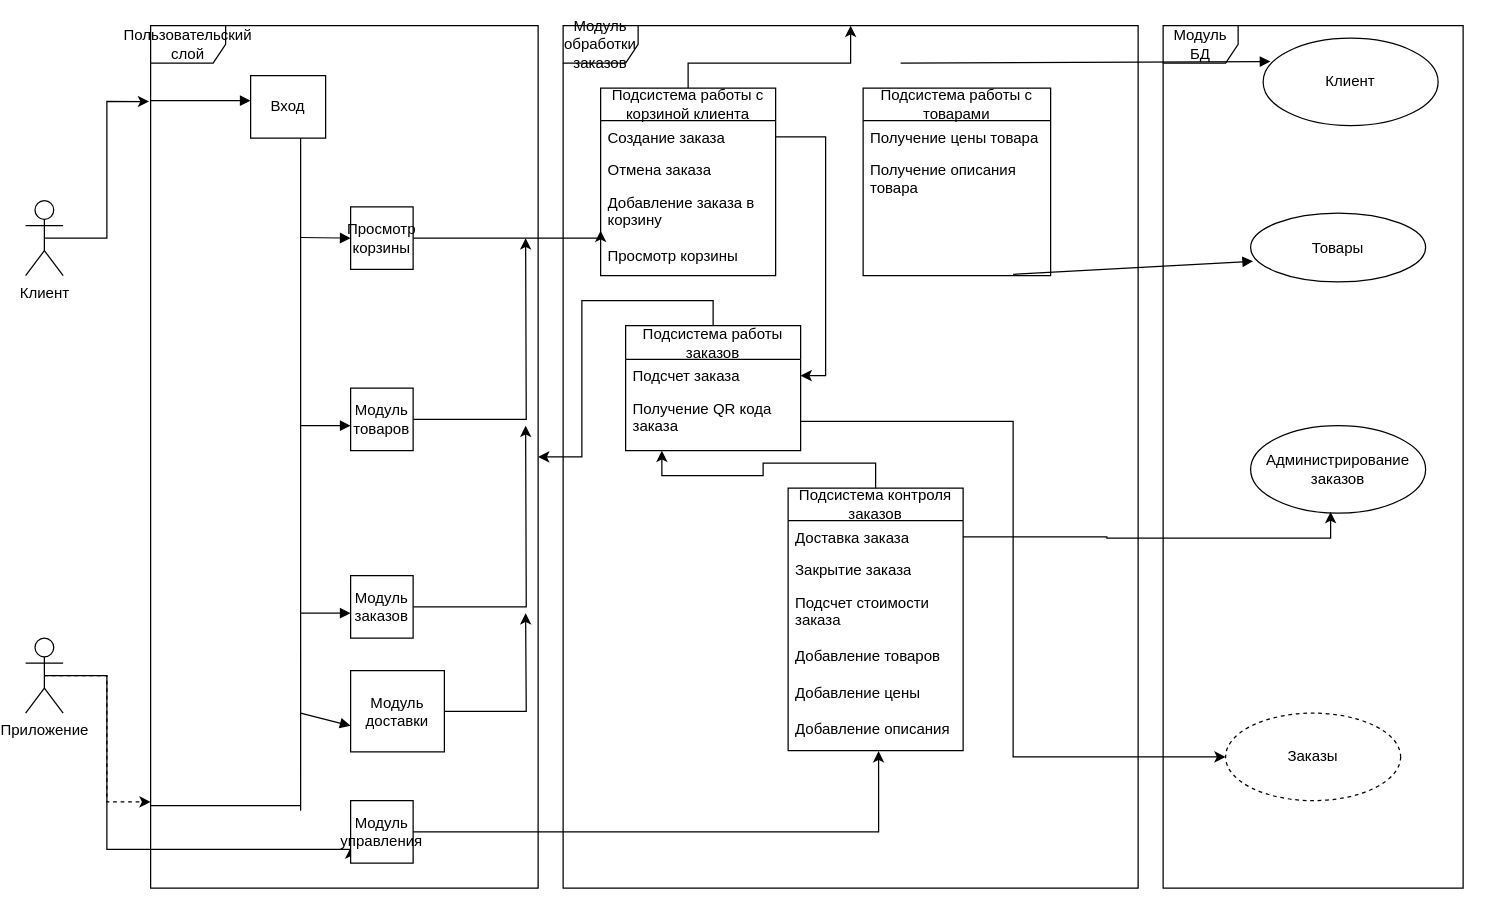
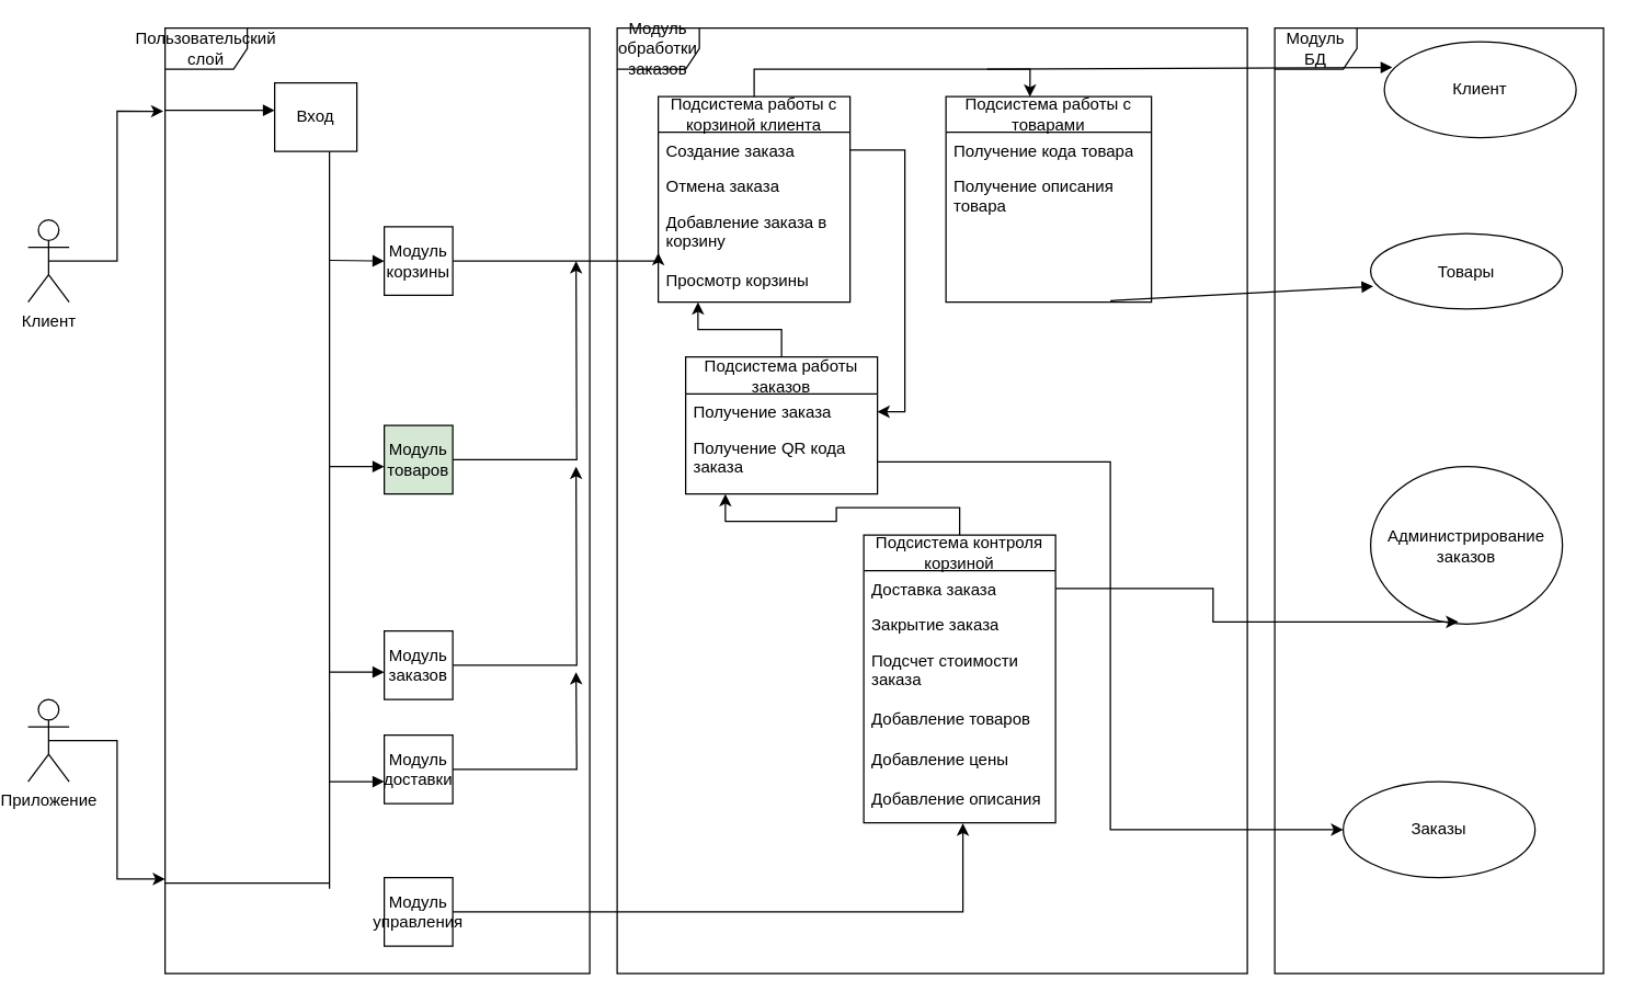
- <mxCell id="38" style="edgeStyle=orthogonalEdgeStyle;rounded=0;orthogonalLoop=1;jettySize=auto;html=1;exitX=0.5;exitY=0;exitDx=0;exitDy=0;" parent="1" source="23" target="21" edge="1"><mxGeometry relative="1" as="geometry" /></mxCell>
+ <mxCell id="38" style="edgeStyle=orthogonalEdgeStyle;rounded=0;orthogonalLoop=1;jettySize=auto;html=1;exitX=0.5;exitY=0;exitDx=0;exitDy=0;entryX=0.409;entryY=0.001;entryDx=0;entryDy=0;entryPerimeter=0;" parent="1" source="23" target="27" edge="1"><mxGeometry relative="1" as="geometry" /></mxCell>
- <mxCell id="28" value="Получение цены товара" style="text;strokeColor=none;fillColor=none;align=left;verticalAlign=top;spacingLeft=4;spacingRight=4;overflow=hidden;rotatable=0;points=[[0,0.5],[1,0.5]];portConstraint=eastwest;whiteSpace=wrap;html=1;" parent="27" vertex="1"><mxGeometry y="26" width="150" height="26" as="geometry" /></mxCell>
+ <mxCell id="28" value="Получение кода товара" style="text;strokeColor=none;fillColor=none;align=left;verticalAlign=top;spacingLeft=4;spacingRight=4;overflow=hidden;rotatable=0;points=[[0,0.5],[1,0.5]];portConstraint=eastwest;whiteSpace=wrap;html=1;" parent="27" vertex="1"><mxGeometry y="26" width="150" height="26" as="geometry" /></mxCell>
- <mxCell id="13" value="Просмотр корзины" style="html=1;whiteSpace=wrap;" parent="1" vertex="1"><mxGeometry x="280" y="165" width="50" height="50" as="geometry" /></mxCell>
+ <mxCell id="13" value="Модуль корзины" style="html=1;whiteSpace=wrap;" parent="1" vertex="1"><mxGeometry x="280" y="165" width="50" height="50" as="geometry" /></mxCell>
- <mxCell id="42" style="edgeStyle=orthogonalEdgeStyle;rounded=0;orthogonalLoop=1;jettySize=auto;html=1;exitX=0.5;exitY=0;exitDx=0;exitDy=0;" parent="1" source="50" target="4" edge="1"><mxGeometry relative="1" as="geometry" /></mxCell>
+ <mxCell id="42" style="edgeStyle=orthogonalEdgeStyle;rounded=0;orthogonalLoop=1;jettySize=auto;html=1;exitX=0.5;exitY=0;exitDx=0;exitDy=0;entryX=0.207;entryY=1;entryDx=0;entryDy=0;entryPerimeter=0;" parent="1" source="50" target="26" edge="1"><mxGeometry relative="1" as="geometry" /></mxCell>
- <mxCell id="51" value="Подсчет заказа" style="text;strokeColor=none;fillColor=none;align=left;verticalAlign=top;spacingLeft=4;spacingRight=4;overflow=hidden;rotatable=0;points=[[0,0.5],[1,0.5]];portConstraint=eastwest;whiteSpace=wrap;html=1;" parent="50" vertex="1"><mxGeometry y="27" width="140" height="26" as="geometry" /></mxCell>
+ <mxCell id="51" value="Получение заказа" style="text;strokeColor=none;fillColor=none;align=left;verticalAlign=top;spacingLeft=4;spacingRight=4;overflow=hidden;rotatable=0;points=[[0,0.5],[1,0.5]];portConstraint=eastwest;whiteSpace=wrap;html=1;" parent="50" vertex="1"><mxGeometry y="27" width="140" height="26" as="geometry" /></mxCell>
- <mxCell id="16" value="Модуль товаров" style="html=1;whiteSpace=wrap;" parent="1" vertex="1"><mxGeometry x="280" y="310" width="50" height="50" as="geometry" /></mxCell>
+ <mxCell id="16" value="Модуль товаров" style="html=1;whiteSpace=wrap;fillColor=#d5e8d4;" parent="1" vertex="1"><mxGeometry x="280" y="310" width="50" height="50" as="geometry" /></mxCell>
- <mxCell id="45" value="Администрирование заказов" style="ellipse;whiteSpace=wrap;html=1;" parent="1" vertex="1"><mxGeometry x="1000" y="340" width="140" height="70" as="geometry" /></mxCell>
+ <mxCell id="45" value="Администрирование заказов" style="ellipse;whiteSpace=wrap;html=1;" parent="1" vertex="1"><mxGeometry x="1000" y="340" width="140" height="115" as="geometry" /></mxCell>
- <mxCell id="30" value="Подсистема контроля заказов" style="swimlane;fontStyle=0;childLayout=stackLayout;horizontal=1;startSize=26;fillColor=none;horizontalStack=0;resizeParent=1;resizeParentMax=0;resizeLast=0;collapsible=1;marginBottom=0;whiteSpace=wrap;html=1;" parent="1" vertex="1"><mxGeometry x="630" y="390" width="140" height="210" as="geometry" /></mxCell>
+ <mxCell id="30" value="Подсистема контроля корзиной" style="swimlane;fontStyle=0;childLayout=stackLayout;horizontal=1;startSize=26;fillColor=none;horizontalStack=0;resizeParent=1;resizeParentMax=0;resizeLast=0;collapsible=1;marginBottom=0;whiteSpace=wrap;html=1;" parent="1" vertex="1"><mxGeometry x="630" y="390" width="140" height="210" as="geometry" /></mxCell>
- <mxCell id="36" value="Модуль доставки" style="html=1;whiteSpace=wrap;" parent="1" vertex="1"><mxGeometry x="280" y="536" width="75" height="65" as="geometry" /></mxCell>
+ <mxCell id="36" value="Модуль доставки" style="html=1;whiteSpace=wrap;" parent="1" vertex="1"><mxGeometry x="280" y="536" width="50" height="50" as="geometry" /></mxCell>
- <mxCell id="44" value="Заказы" style="ellipse;whiteSpace=wrap;html=1;dashed=1;" parent="1" vertex="1"><mxGeometry x="980" y="570" width="140" height="70" as="geometry" /></mxCell>
+ <mxCell id="44" value="Заказы" style="ellipse;whiteSpace=wrap;html=1;" parent="1" vertex="1"><mxGeometry x="980" y="570" width="140" height="70" as="geometry" /></mxCell>
- <mxCell id="5" style="edgeStyle=orthogonalEdgeStyle;rounded=0;orthogonalLoop=1;jettySize=auto;html=1;exitX=0.5;exitY=0.5;exitDx=0;exitDy=0;exitPerimeter=0;entryX=0;entryY=0.9;entryDx=0;entryDy=0;entryPerimeter=0;dashed=1;" parent="1" source="3" target="4" edge="1"><mxGeometry relative="1" as="geometry" /></mxCell>
+ <mxCell id="5" style="edgeStyle=orthogonalEdgeStyle;rounded=0;orthogonalLoop=1;jettySize=auto;html=1;exitX=0.5;exitY=0.5;exitDx=0;exitDy=0;exitPerimeter=0;entryX=0;entryY=0.9;entryDx=0;entryDy=0;entryPerimeter=0;" parent="1" source="3" target="4" edge="1"><mxGeometry relative="1" as="geometry" /></mxCell>
- <mxCell id="20" style="edgeStyle=orthogonalEdgeStyle;rounded=0;orthogonalLoop=1;jettySize=auto;html=1;exitX=0.5;exitY=0.5;exitDx=0;exitDy=0;exitPerimeter=0;entryX=0;entryY=0.75;entryDx=0;entryDy=0;" parent="1" source="3" target="22" edge="1"><mxGeometry relative="1" as="geometry"><Array as="points"><mxPoint x="85" y="540" /><mxPoint x="85" y="679" /><mxPoint x="280" y="679" /></Array></mxGeometry></mxCell>
